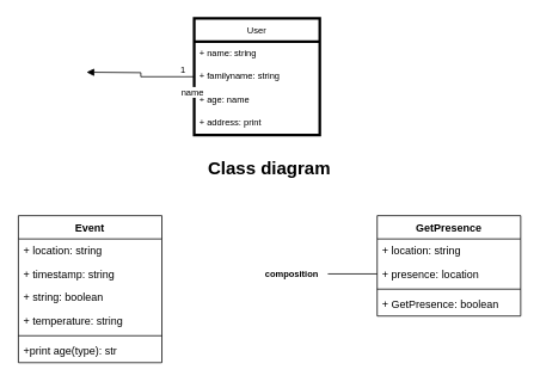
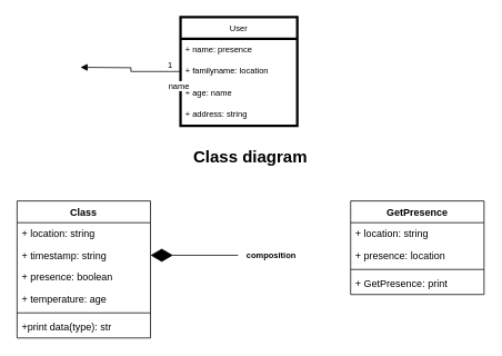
- <mxCell id="19" value="+ name: string" style="text;strokeColor=none;fillColor=none;align=left;verticalAlign=top;spacingLeft=4;spacingRight=4;overflow=hidden;rotatable=0;points=[[0,0.5],[1,0.5]];portConstraint=eastwest;strokeWidth=3;fontSize=10;" vertex="1" parent="18"><mxGeometry y="26" width="140" height="26" as="geometry" /></mxCell>
+ <mxCell id="19" value="+ name: presence" style="text;strokeColor=none;fillColor=none;align=left;verticalAlign=top;spacingLeft=4;spacingRight=4;overflow=hidden;rotatable=0;points=[[0,0.5],[1,0.5]];portConstraint=eastwest;strokeWidth=3;fontSize=10;" vertex="1" parent="18"><mxGeometry y="26" width="140" height="26" as="geometry" /></mxCell>
- <mxCell id="20" value="+ familyname: string" style="text;strokeColor=none;fillColor=none;align=left;verticalAlign=top;spacingLeft=4;spacingRight=4;overflow=hidden;rotatable=0;points=[[0,0.5],[1,0.5]];portConstraint=eastwest;strokeWidth=3;fontSize=10;" vertex="1" parent="18"><mxGeometry y="52" width="140" height="26" as="geometry" /></mxCell>
+ <mxCell id="20" value="+ familyname: location" style="text;strokeColor=none;fillColor=none;align=left;verticalAlign=top;spacingLeft=4;spacingRight=4;overflow=hidden;rotatable=0;points=[[0,0.5],[1,0.5]];portConstraint=eastwest;strokeWidth=3;fontSize=10;" vertex="1" parent="18"><mxGeometry y="52" width="140" height="26" as="geometry" /></mxCell>
- <mxCell id="22" value="+ address: print" style="text;strokeColor=none;fillColor=none;align=left;verticalAlign=top;spacingLeft=4;spacingRight=4;overflow=hidden;rotatable=0;points=[[0,0.5],[1,0.5]];portConstraint=eastwest;strokeWidth=3;fontSize=10;" vertex="1" parent="18"><mxGeometry y="104" width="140" height="26" as="geometry" /></mxCell>
+ <mxCell id="22" value="+ address: string" style="text;strokeColor=none;fillColor=none;align=left;verticalAlign=top;spacingLeft=4;spacingRight=4;overflow=hidden;rotatable=0;points=[[0,0.5],[1,0.5]];portConstraint=eastwest;strokeWidth=3;fontSize=10;" vertex="1" parent="18"><mxGeometry y="104" width="140" height="26" as="geometry" /></mxCell>
- <mxCell id="2" value="Event" style="swimlane;fontStyle=1;align=center;verticalAlign=top;childLayout=stackLayout;horizontal=1;startSize=26;horizontalStack=0;resizeParent=1;resizeParentMax=0;resizeLast=0;collapsible=1;marginBottom=0;" vertex="1" parent="1"><mxGeometry x="20" y="240" width="160" height="164" as="geometry" /></mxCell>
+ <mxCell id="2" value="Class" style="swimlane;fontStyle=1;align=center;verticalAlign=top;childLayout=stackLayout;horizontal=1;startSize=26;horizontalStack=0;resizeParent=1;resizeParentMax=0;resizeLast=0;collapsible=1;marginBottom=0;" vertex="1" parent="1"><mxGeometry x="20" y="240" width="160" height="164" as="geometry" /></mxCell>
+ <mxCell id="14" value="" style="endArrow=diamondThin;endFill=1;endSize=24;html=1;rounded=0;entryX=1;entryY=0.5;entryDx=0;entryDy=0;exitX=0;exitY=0.5;exitDx=0;exitDy=0;startArrow=none;" edge="1" parent="1" source="16" target="4"><mxGeometry width="160" relative="1" as="geometry"><mxPoint x="310" y="440" as="sourcePoint" /><mxPoint x="470" y="440" as="targetPoint" /><Array as="points" /></mxGeometry></mxCell>
- <mxCell id="17" value="" style="endArrow=none;endFill=1;endSize=24;html=1;rounded=0;entryX=1;entryY=0.5;entryDx=0;entryDy=0;exitX=0;exitY=0.5;exitDx=0;exitDy=0;" edge="1" parent="1" source="11" target="16"><mxGeometry width="160" relative="1" as="geometry"><mxPoint x="420" y="305" as="sourcePoint" /><mxPoint x="180" y="305" as="targetPoint" /><Array as="points" /></mxGeometry></mxCell>
- <mxCell id="5" value="+ string: boolean" style="text;strokeColor=none;fillColor=none;align=left;verticalAlign=top;spacingLeft=4;spacingRight=4;overflow=hidden;rotatable=0;points=[[0,0.5],[1,0.5]];portConstraint=eastwest;" vertex="1" parent="2"><mxGeometry y="78" width="160" height="26" as="geometry" /></mxCell>
+ <mxCell id="5" value="+ presence: boolean" style="text;strokeColor=none;fillColor=none;align=left;verticalAlign=top;spacingLeft=4;spacingRight=4;overflow=hidden;rotatable=0;points=[[0,0.5],[1,0.5]];portConstraint=eastwest;" vertex="1" parent="2"><mxGeometry y="78" width="160" height="26" as="geometry" /></mxCell>
- <mxCell id="13" value="+ GetPresence: boolean" style="text;strokeColor=none;fillColor=none;align=left;verticalAlign=top;spacingLeft=4;spacingRight=4;overflow=hidden;rotatable=0;points=[[0,0.5],[1,0.5]];portConstraint=eastwest;" vertex="1" parent="9"><mxGeometry y="86" width="160" height="26" as="geometry" /></mxCell>
+ <mxCell id="13" value="+ GetPresence: print" style="text;strokeColor=none;fillColor=none;align=left;verticalAlign=top;spacingLeft=4;spacingRight=4;overflow=hidden;rotatable=0;points=[[0,0.5],[1,0.5]];portConstraint=eastwest;" vertex="1" parent="9"><mxGeometry y="86" width="160" height="26" as="geometry" /></mxCell>
- <mxCell id="6" value="+ temperature: string" style="text;strokeColor=none;fillColor=none;align=left;verticalAlign=top;spacingLeft=4;spacingRight=4;overflow=hidden;rotatable=0;points=[[0,0.5],[1,0.5]];portConstraint=eastwest;" vertex="1" parent="2"><mxGeometry y="104" width="160" height="26" as="geometry" /></mxCell>
+ <mxCell id="6" value="+ temperature: age" style="text;strokeColor=none;fillColor=none;align=left;verticalAlign=top;spacingLeft=4;spacingRight=4;overflow=hidden;rotatable=0;points=[[0,0.5],[1,0.5]];portConstraint=eastwest;" vertex="1" parent="2"><mxGeometry y="104" width="160" height="26" as="geometry" /></mxCell>
- <mxCell id="8" value="+print age(type): str" style="text;strokeColor=none;fillColor=none;align=left;verticalAlign=top;spacingLeft=4;spacingRight=4;overflow=hidden;rotatable=0;points=[[0,0.5],[1,0.5]];portConstraint=eastwest;" vertex="1" parent="2"><mxGeometry y="138" width="160" height="26" as="geometry" /></mxCell>
+ <mxCell id="8" value="+print data(type): str" style="text;strokeColor=none;fillColor=none;align=left;verticalAlign=top;spacingLeft=4;spacingRight=4;overflow=hidden;rotatable=0;points=[[0,0.5],[1,0.5]];portConstraint=eastwest;" vertex="1" parent="2"><mxGeometry y="138" width="160" height="26" as="geometry" /></mxCell>
